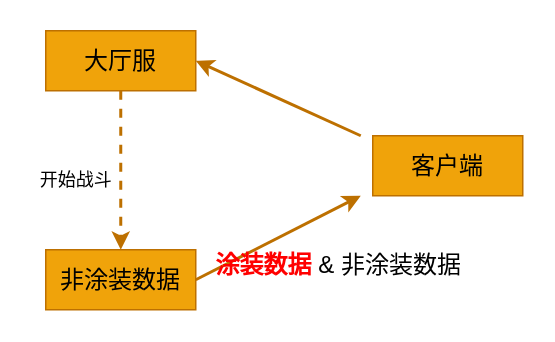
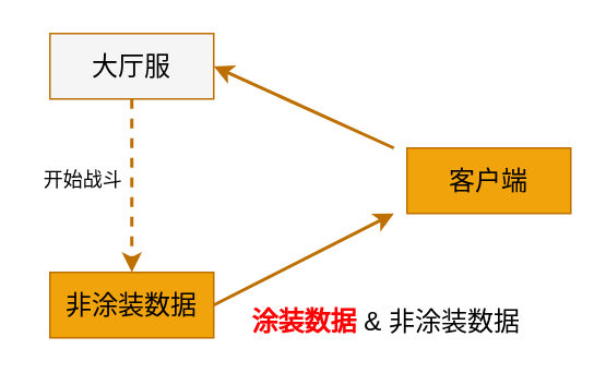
- <mxCell id="3" value="&lt;font style=&quot;font-size: 16px&quot;&gt;大厅&lt;font style=&quot;font-size: 16px&quot;&gt;服&lt;/font&gt;&lt;/font&gt;" style="rounded=0;whiteSpace=wrap;html=1;fillColor=#f0a30a;strokeColor=#BD7000;fontColor=#000000;" parent="1" vertex="1"><mxGeometry x="30" y="20" width="100" height="40" as="geometry" /></mxCell>
+ <mxCell id="3" value="&lt;font style=&quot;font-size: 16px&quot;&gt;大厅&lt;font style=&quot;font-size: 16px&quot;&gt;服&lt;/font&gt;&lt;/font&gt;" style="rounded=0;whiteSpace=wrap;html=1;fillColor=#f5f5f5;strokeColor=#BD7000;fontColor=#000000;" parent="1" vertex="1"><mxGeometry x="30" y="20" width="100" height="40" as="geometry" /></mxCell>
- <mxCell id="8" value="开始战斗" style="text;html=1;align=center;verticalAlign=middle;resizable=0;points=[];autosize=1;" parent="1" vertex="1"><mxGeometry x="20" y="110" width="60" height="20" as="geometry" /></mxCell>
+ <mxCell id="8" value="开始战斗" style="text;html=1;align=center;verticalAlign=middle;resizable=0;points=[];autosize=1;" parent="1" vertex="1"><mxGeometry x="20" y="100" width="60" height="20" as="geometry" /></mxCell>
- <mxCell id="9" value="&lt;font style=&quot;font-size: 16px&quot;&gt;&lt;font color=&quot;#ff0000&quot;&gt;&lt;b&gt;涂装数据&lt;/b&gt;&lt;/font&gt; &amp;amp; 非涂装数据&lt;/font&gt;" style="text;html=1;align=center;verticalAlign=middle;resizable=0;points=[];autosize=1;" parent="1" vertex="1"><mxGeometry x="135" y="166" width="180" height="20" as="geometry" /></mxCell>
+ <mxCell id="9" value="&lt;font style=&quot;font-size: 16px&quot;&gt;&lt;font color=&quot;#ff0000&quot;&gt;&lt;b&gt;涂装数据&lt;/b&gt;&lt;/font&gt; &amp;amp; 非涂装数据&lt;/font&gt;" style="text;html=1;align=center;verticalAlign=middle;resizable=0;points=[];autosize=1;" parent="1" vertex="1"><mxGeometry x="145" y="186" width="180" height="20" as="geometry" /></mxCell>
